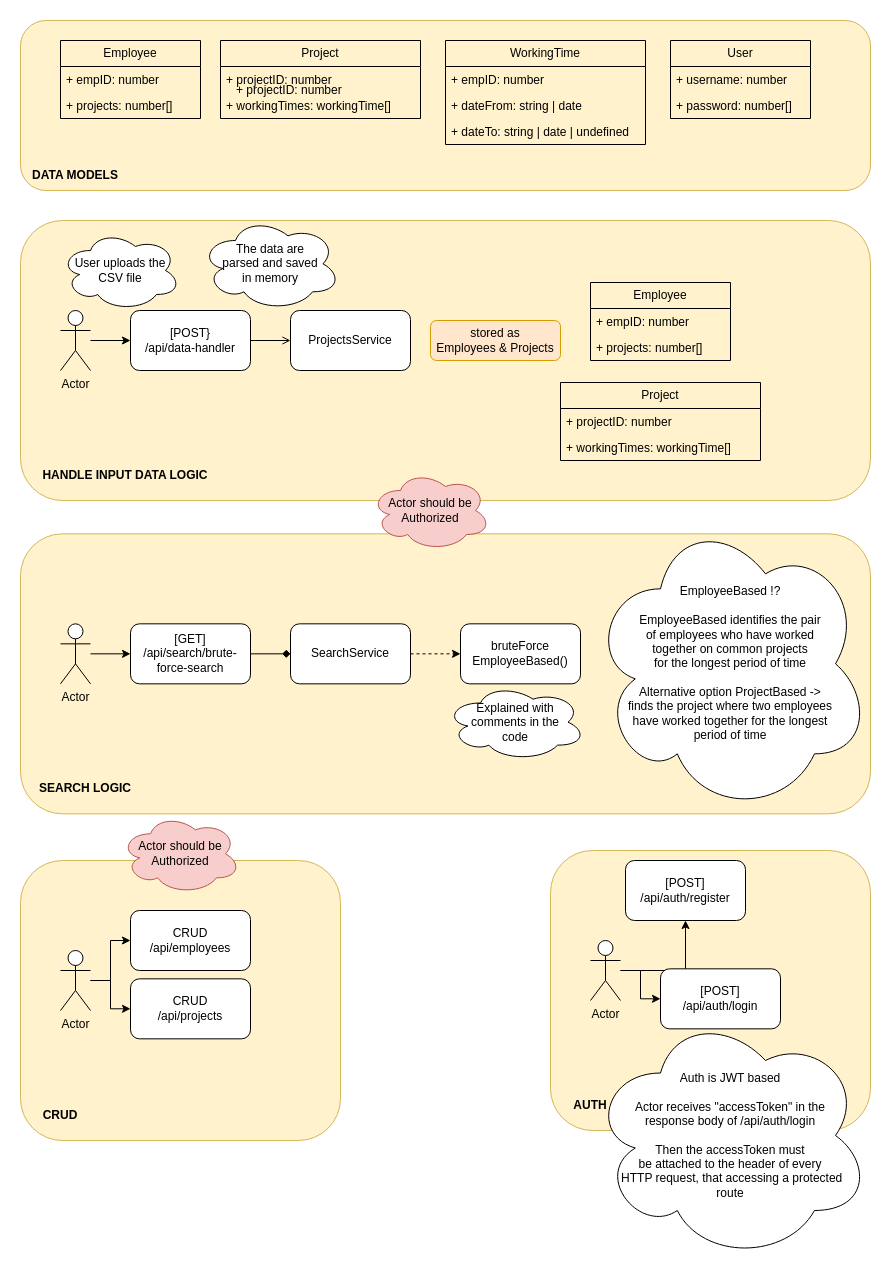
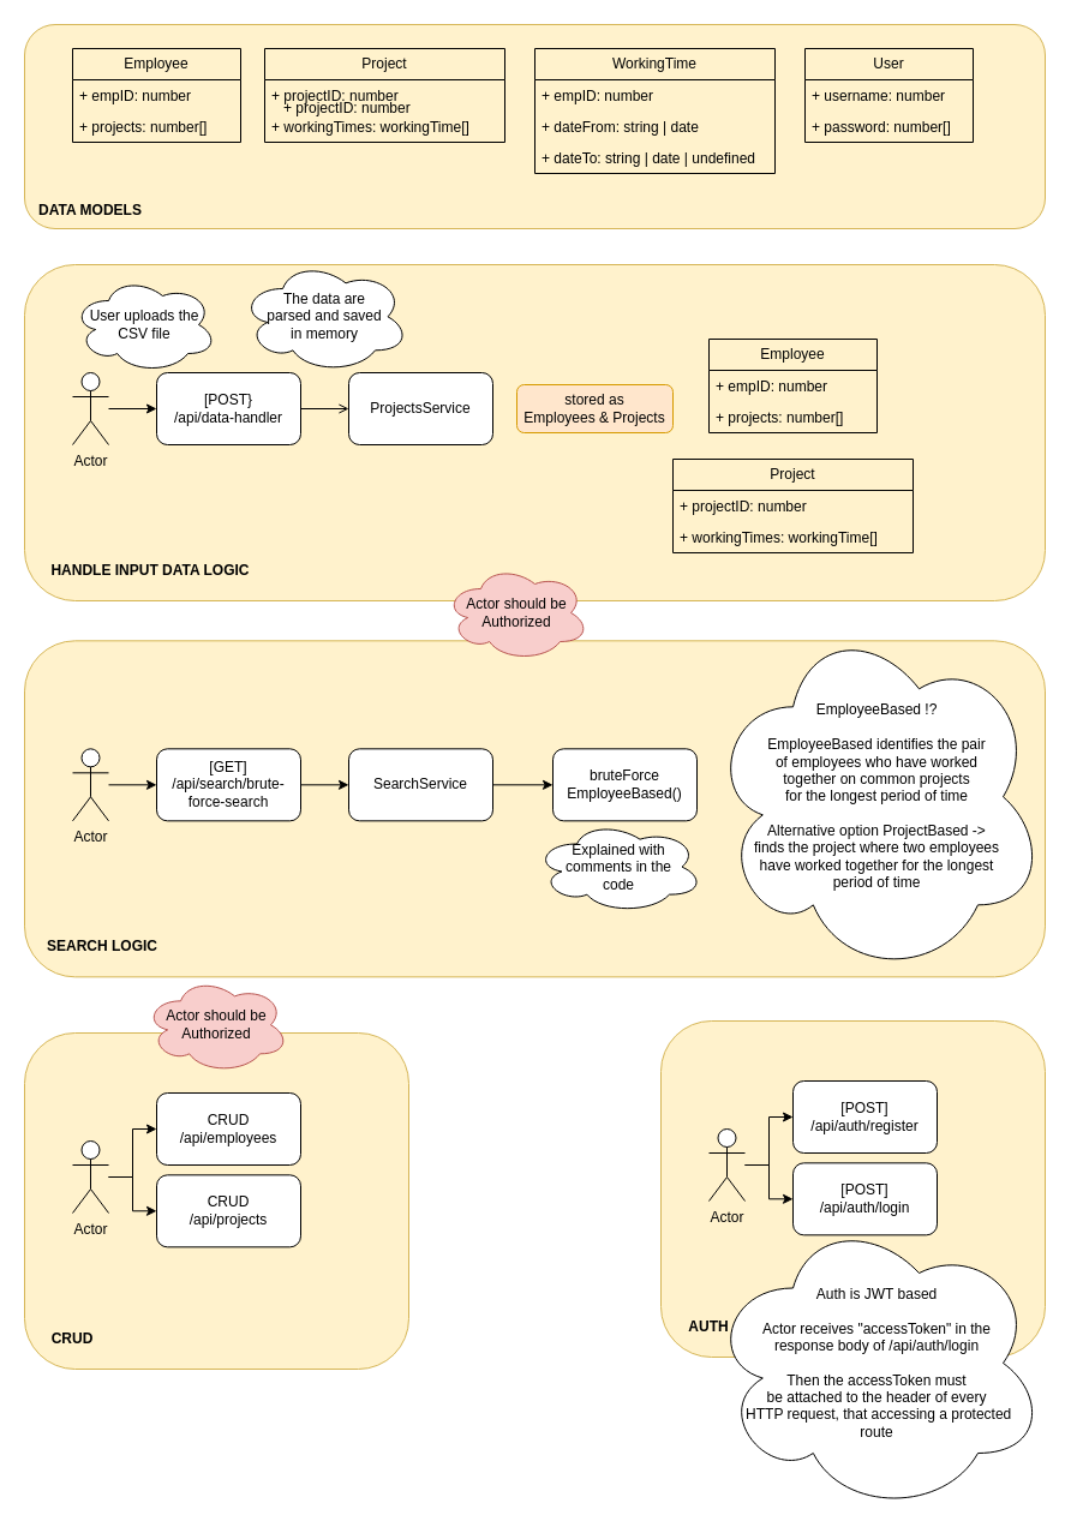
- <mxCell id="38" style="edgeStyle=orthogonalEdgeStyle;rounded=0;orthogonalLoop=1;jettySize=auto;html=1;endArrow=diamond;" edge="1" parent="1" source="39" target="42"><mxGeometry relative="1" as="geometry" /></mxCell>
+ <mxCell id="38" style="edgeStyle=orthogonalEdgeStyle;rounded=0;orthogonalLoop=1;jettySize=auto;html=1;" edge="1" parent="1" source="39" target="42"><mxGeometry relative="1" as="geometry" /></mxCell>
- <mxCell id="41" style="edgeStyle=orthogonalEdgeStyle;rounded=0;orthogonalLoop=1;jettySize=auto;html=1;dashed=1;" edge="1" parent="1" source="42" target="44"><mxGeometry relative="1" as="geometry" /></mxCell>
+ <mxCell id="41" style="edgeStyle=orthogonalEdgeStyle;rounded=0;orthogonalLoop=1;jettySize=auto;html=1;" edge="1" parent="1" source="42" target="44"><mxGeometry relative="1" as="geometry" /></mxCell>
- <mxCell id="59" value="[POST]&lt;br&gt;/api/auth/register" style="rounded=1;whiteSpace=wrap;html=1;" vertex="1" parent="1"><mxGeometry x="625" y="860" width="120" height="60" as="geometry" /></mxCell>
+ <mxCell id="59" value="[POST]&lt;br&gt;/api/auth/register" style="rounded=1;whiteSpace=wrap;html=1;" vertex="1" parent="1"><mxGeometry x="660" y="900" width="120" height="60" as="geometry" /></mxCell>
